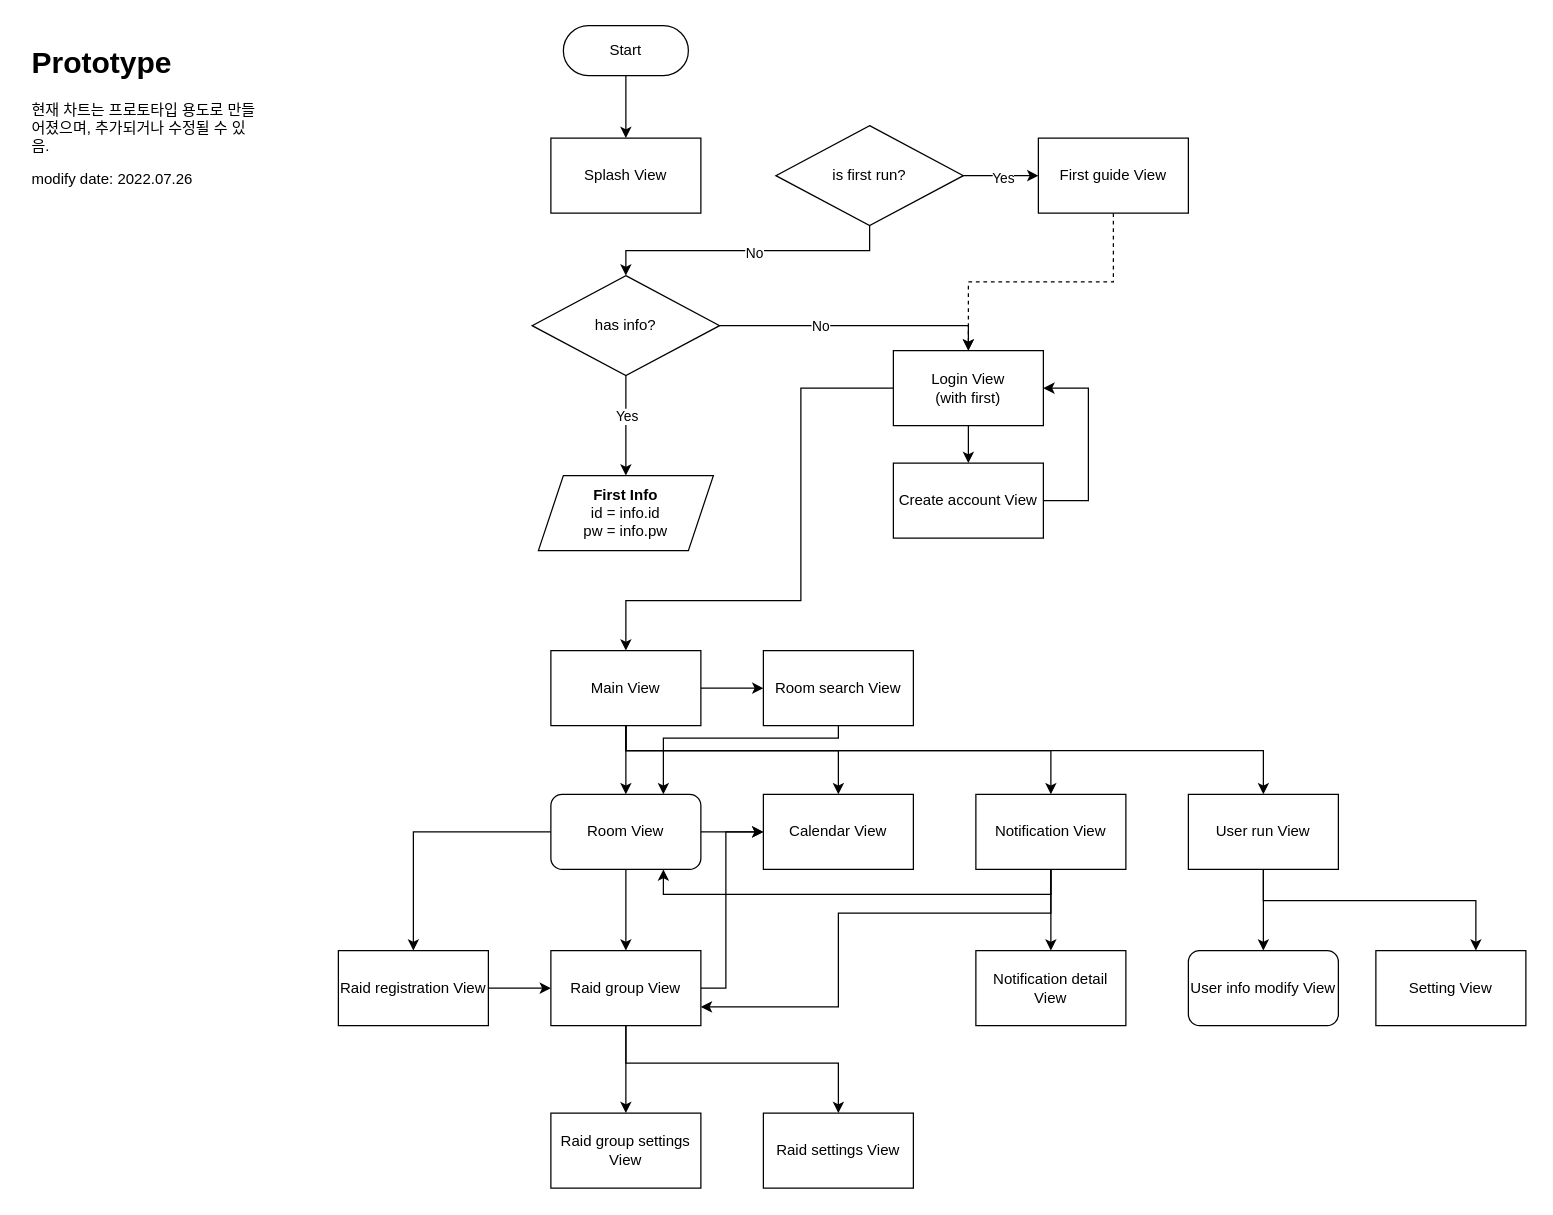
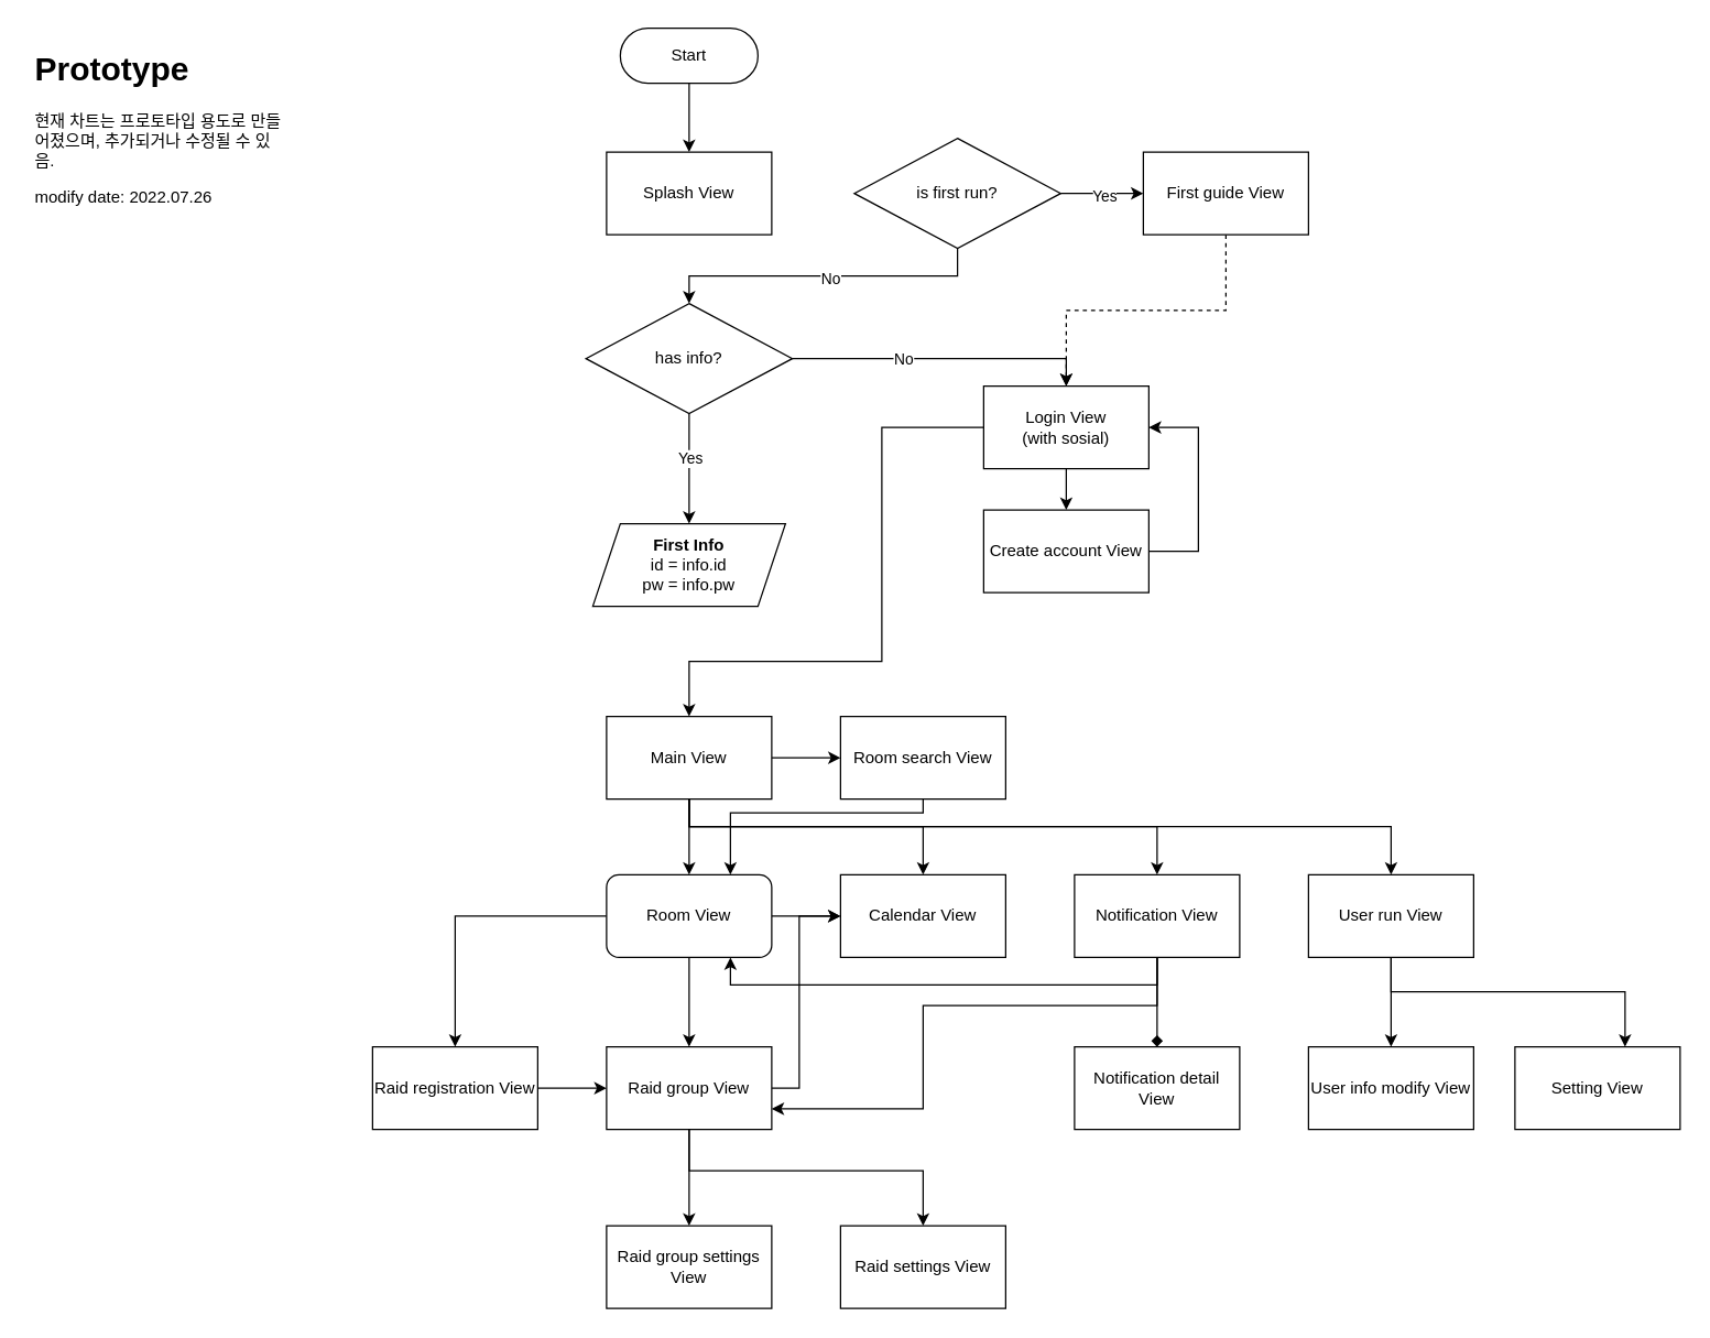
- <mxCell id="6" value="Login View&lt;br&gt;(with first)" style="rounded=0;whiteSpace=wrap;html=1;" vertex="1" parent="1"><mxGeometry x="714" y="280" width="120" height="60" as="geometry" /></mxCell>
+ <mxCell id="6" value="Login View&lt;br&gt;(with sosial)" style="rounded=0;whiteSpace=wrap;html=1;" vertex="1" parent="1"><mxGeometry x="714" y="280" width="120" height="60" as="geometry" /></mxCell>
- <mxCell id="30" style="edgeStyle=orthogonalEdgeStyle;rounded=0;orthogonalLoop=1;jettySize=auto;html=1;" edge="1" parent="1" source="31" target="47"><mxGeometry relative="1" as="geometry" /></mxCell>
+ <mxCell id="30" style="edgeStyle=orthogonalEdgeStyle;rounded=0;orthogonalLoop=1;jettySize=auto;html=1;endArrow=diamond;" edge="1" parent="1" source="31" target="47"><mxGeometry relative="1" as="geometry" /></mxCell>
- <mxCell id="45" value="User info modify View" style="whiteSpace=wrap;html=1;rounded=1;" vertex="1" parent="1"><mxGeometry x="950" y="760" width="120" height="60" as="geometry" /></mxCell>
+ <mxCell id="45" value="User info modify View" style="rounded=0;whiteSpace=wrap;html=1;" vertex="1" parent="1"><mxGeometry x="950" y="760" width="120" height="60" as="geometry" /></mxCell>
